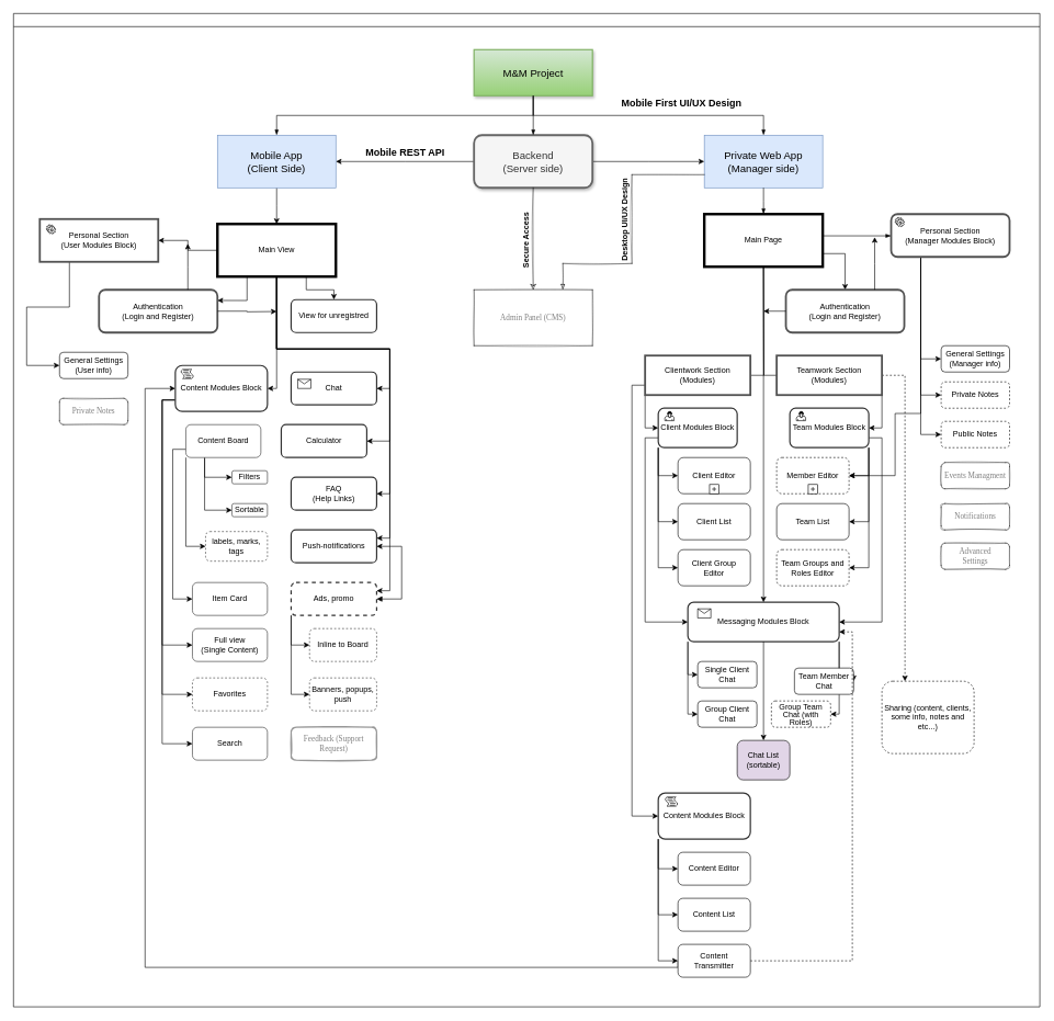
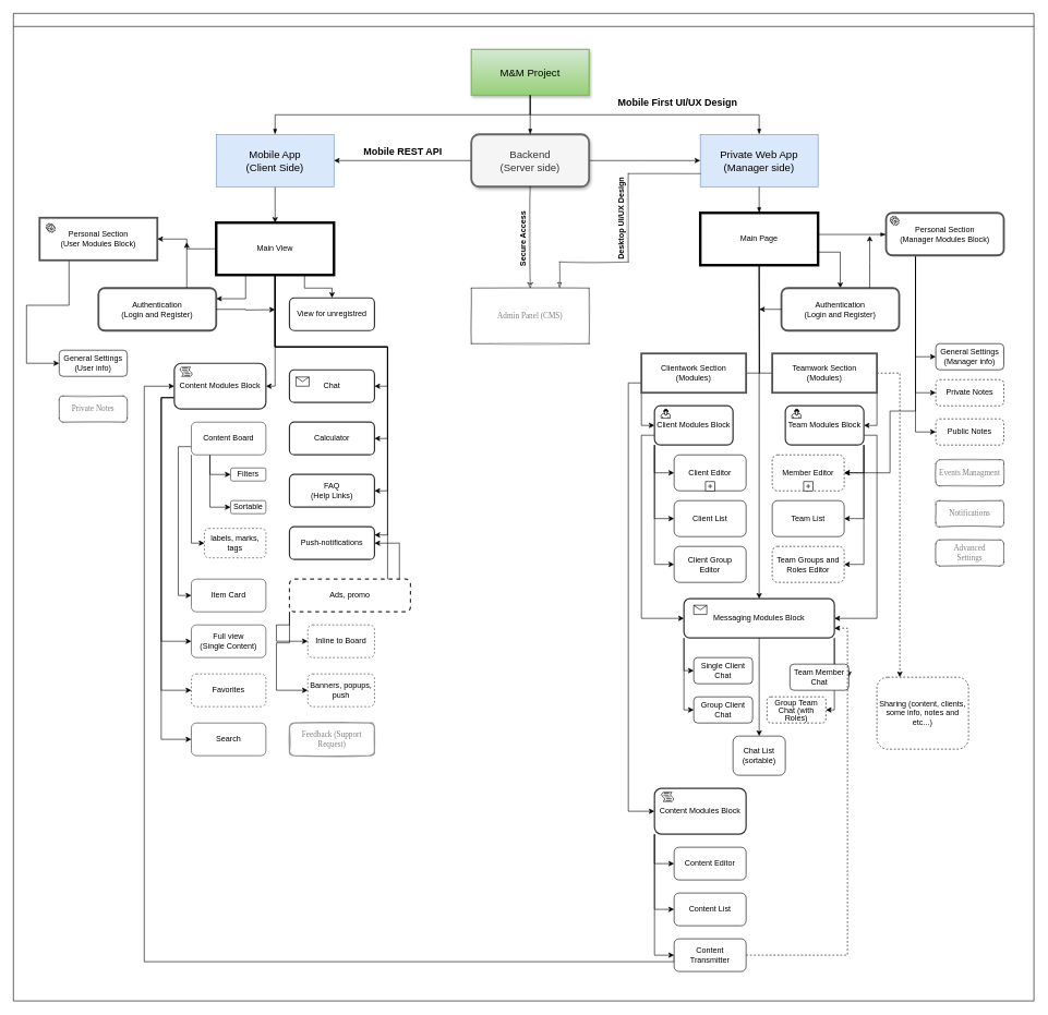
- <mxCell id="114" value="Content Board" style="rounded=1;whiteSpace=wrap;html=1;strokeWidth=1;strokeColor=#333333;" vertex="1" parent="2"><mxGeometry x="262" y="625" width="114" height="50" as="geometry" /></mxCell>
+ <mxCell id="114" value="Content Board" style="rounded=1;whiteSpace=wrap;html=1;strokeWidth=1;strokeColor=#333333;" vertex="1" parent="2"><mxGeometry x="272" y="625" width="114" height="50" as="geometry" /></mxCell>
- <mxCell id="100" value="Calculator" style="rounded=1;whiteSpace=wrap;html=1;strokeWidth=2;strokeColor=#333333;" vertex="1" parent="2"><mxGeometry x="407" y="625" width="130" height="50" as="geometry" /></mxCell>
+ <mxCell id="100" value="Calculator" style="rounded=1;whiteSpace=wrap;html=1;strokeWidth=2;strokeColor=#333333;" vertex="1" parent="2"><mxGeometry x="422" y="625" width="130" height="50" as="geometry" /></mxCell>
- <mxCell id="129" value="Ads, promo" style="rounded=1;whiteSpace=wrap;html=1;strokeWidth=2;strokeColor=#333333;dashed=1;" vertex="1" parent="2"><mxGeometry x="422" y="865" width="130" height="50" as="geometry" /></mxCell>
+ <mxCell id="129" value="Ads, promo" style="rounded=1;whiteSpace=wrap;html=1;strokeWidth=2;strokeColor=#333333;dashed=1;" vertex="1" parent="2"><mxGeometry x="422" y="865" width="185" height="50" as="geometry" /></mxCell>
- <mxCell id="68" value="Chat List&lt;br&gt;(sortable)" style="rounded=1;whiteSpace=wrap;html=1;fillColor=#e1d5e7;" vertex="1" parent="2"><mxGeometry x="1100" y="1105" width="80" height="60" as="geometry" /></mxCell>
+ <mxCell id="68" value="Chat List&lt;br&gt;(sortable)" style="rounded=1;whiteSpace=wrap;html=1;" vertex="1" parent="2"><mxGeometry x="1100" y="1105" width="80" height="60" as="geometry" /></mxCell>
